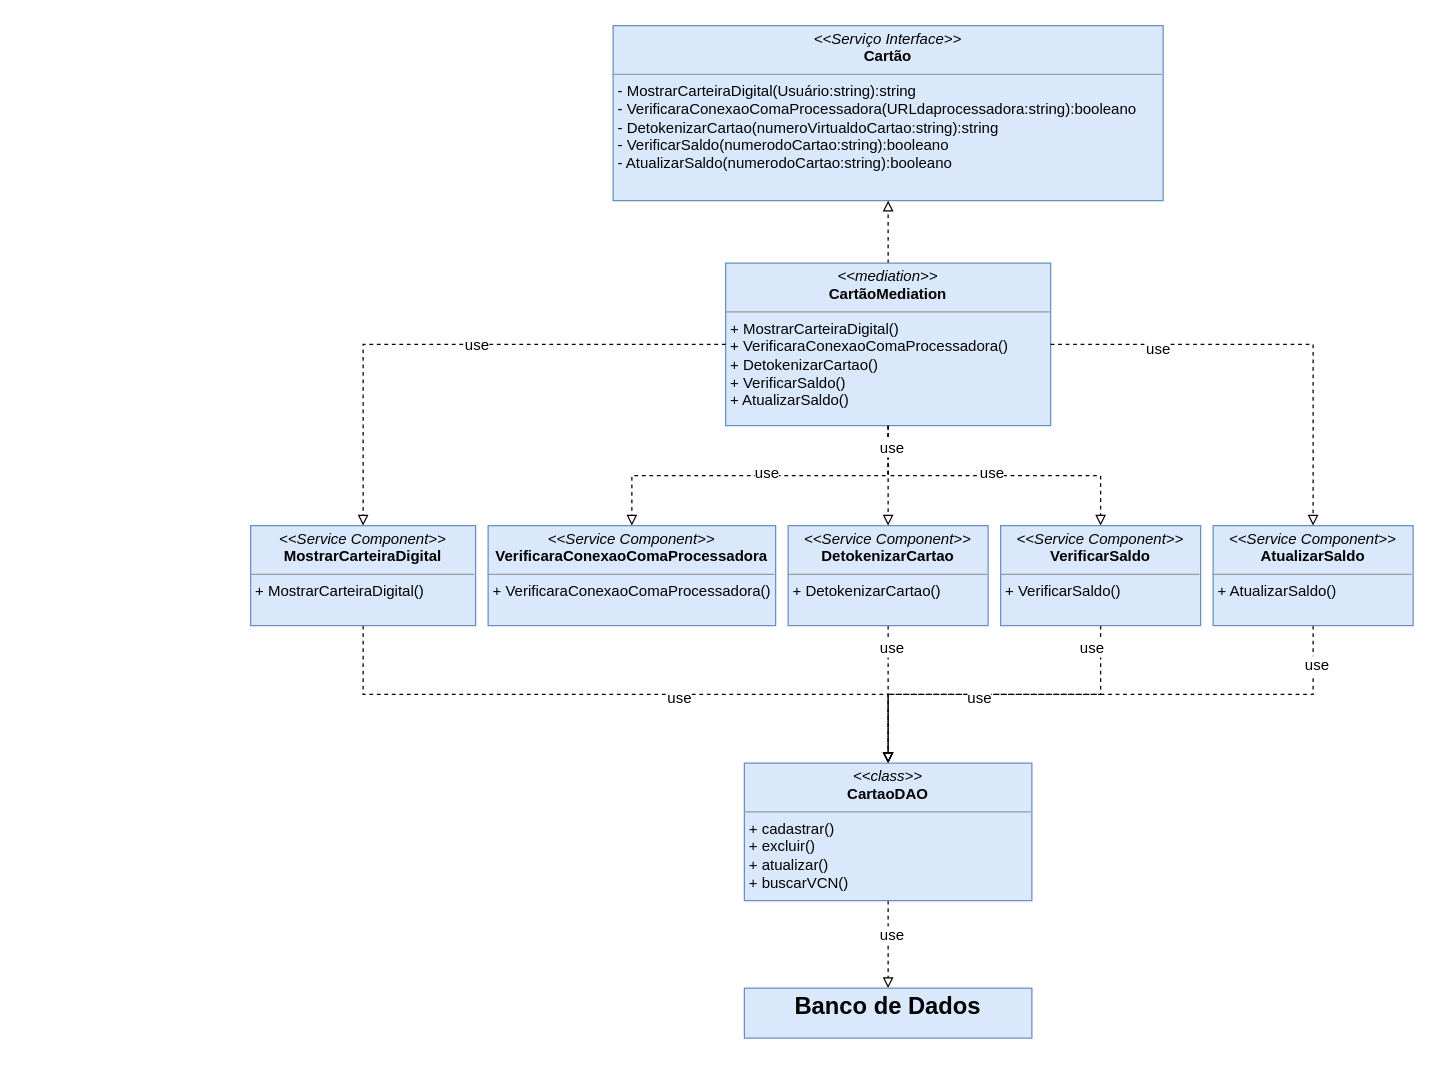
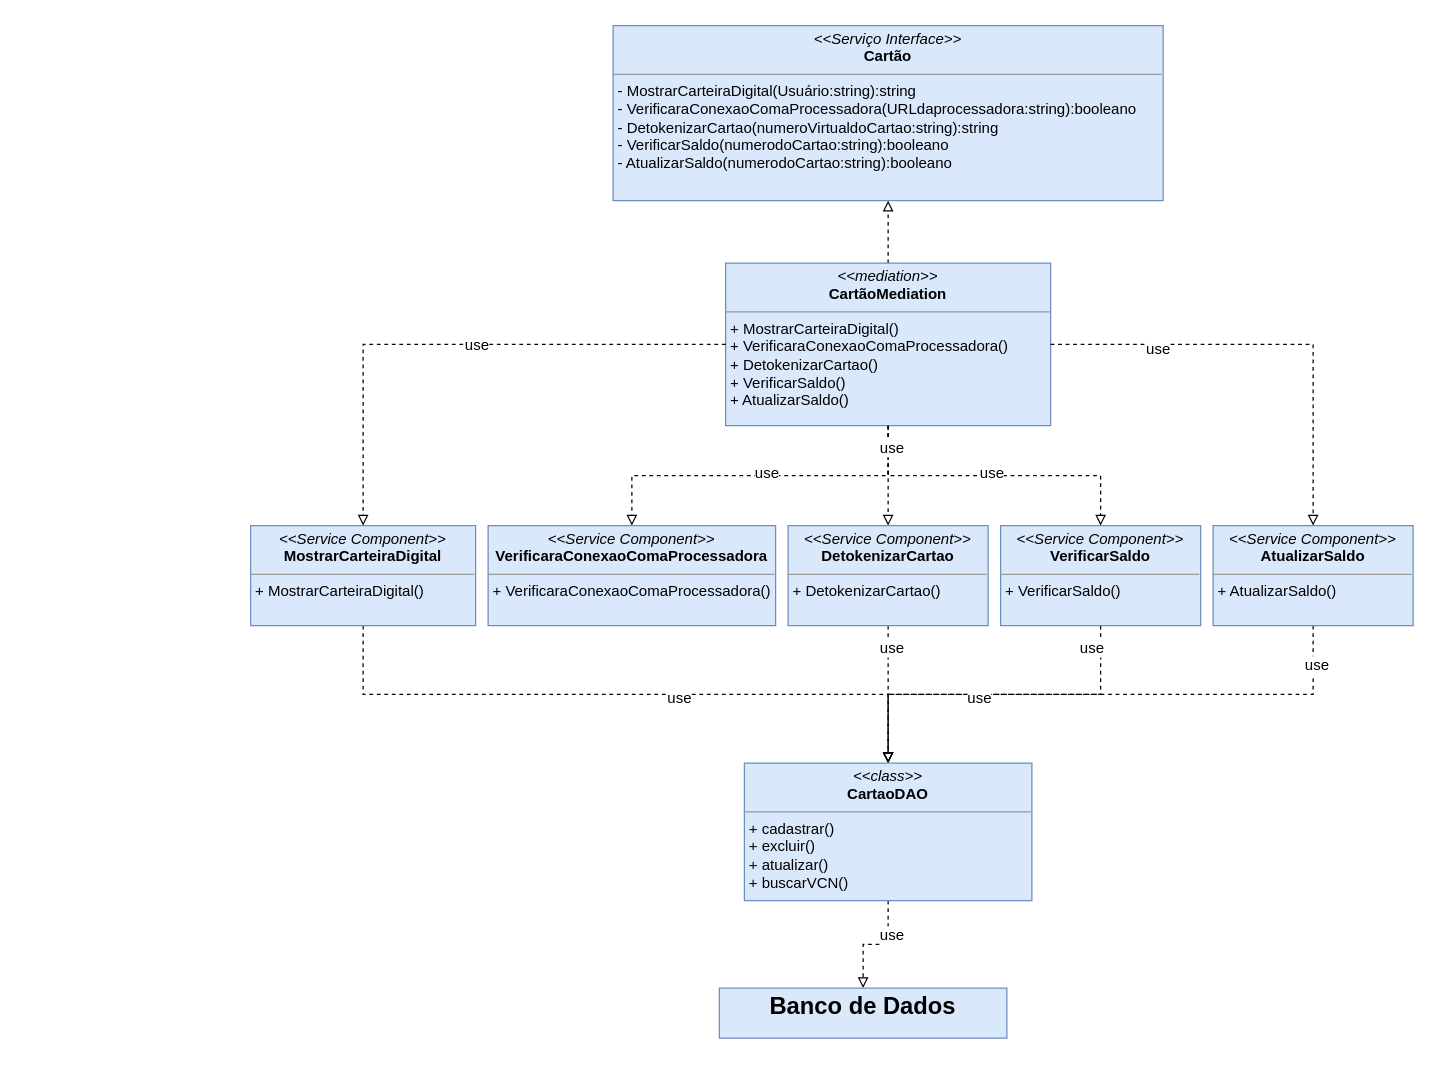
- <mxCell id="26" value="&lt;p style=&quot;margin: 4px 0px 0px; font-size: 19px;&quot;&gt;Banco de Dados&lt;/p&gt;&lt;p style=&quot;margin: 0px 0px 0px 4px; font-size: 19px;&quot;&gt;&lt;br style=&quot;font-size: 19px;&quot;&gt;&lt;/p&gt;" style="verticalAlign=middle;align=center;overflow=fill;fontSize=19;fontFamily=Helvetica;html=1;fillColor=#dae8fc;strokeColor=#6c8ebf;fontStyle=1;labelPosition=center;verticalLabelPosition=middle;spacingBottom=10;spacingTop=-10;" vertex="1" parent="1"><mxGeometry x="595" y="790" width="230" height="40" as="geometry" /></mxCell>
+ <mxCell id="26" value="&lt;p style=&quot;margin: 4px 0px 0px; font-size: 19px;&quot;&gt;Banco de Dados&lt;/p&gt;&lt;p style=&quot;margin: 0px 0px 0px 4px; font-size: 19px;&quot;&gt;&lt;br style=&quot;font-size: 19px;&quot;&gt;&lt;/p&gt;" style="verticalAlign=middle;align=center;overflow=fill;fontSize=19;fontFamily=Helvetica;html=1;fillColor=#dae8fc;strokeColor=#6c8ebf;fontStyle=1;labelPosition=center;verticalLabelPosition=middle;spacingBottom=10;spacingTop=-10;" vertex="1" parent="1"><mxGeometry x="575" y="790" width="230" height="40" as="geometry" /></mxCell>
